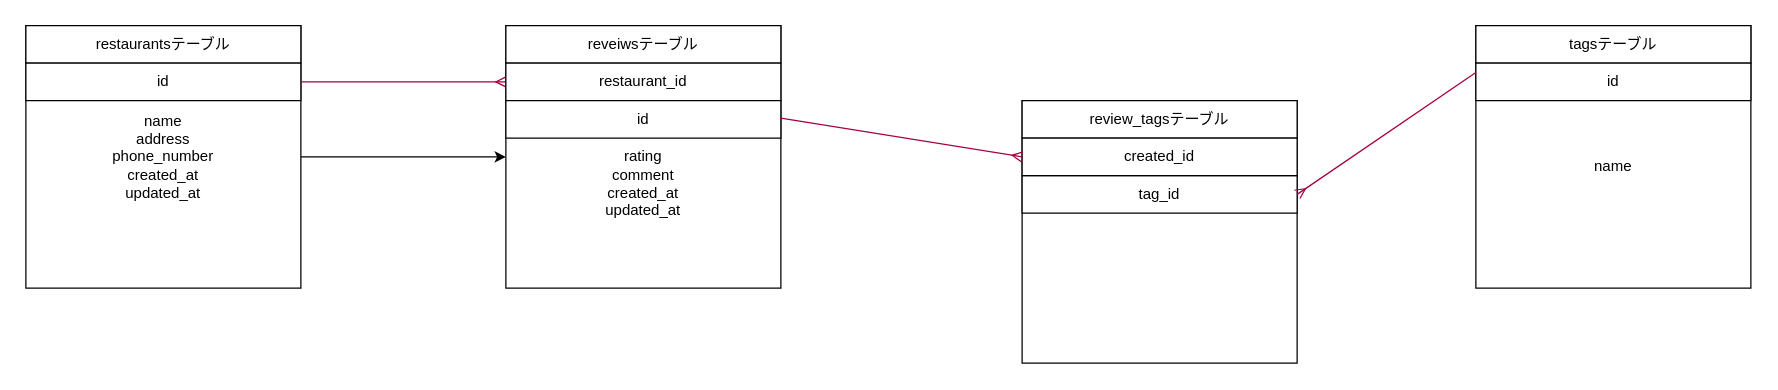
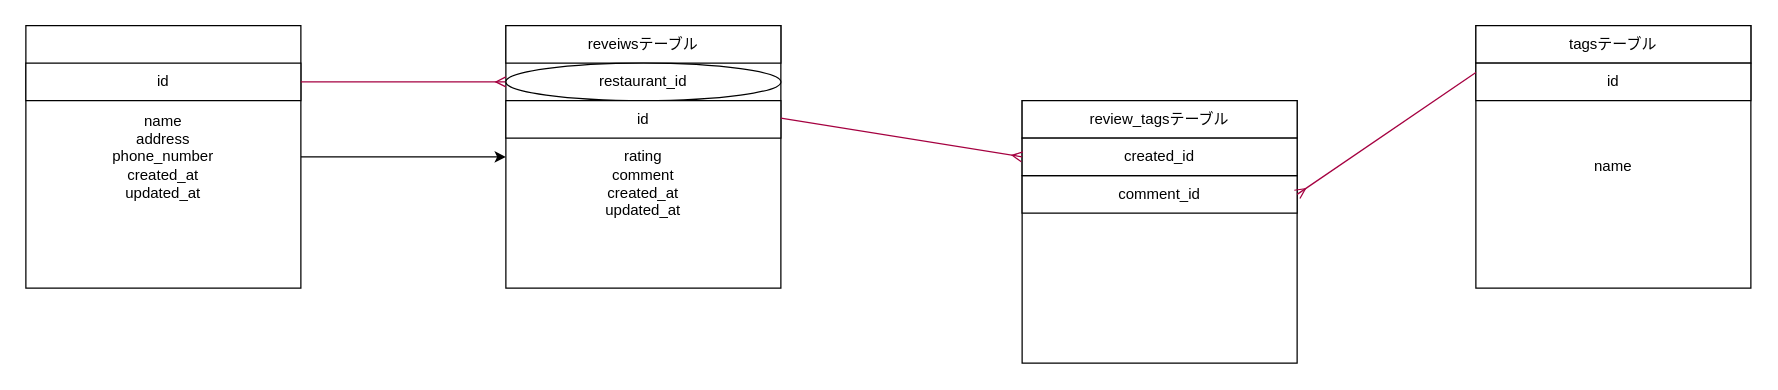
- <mxCell id="4" value="restaurantsテーブル" style="whiteSpace=wrap;html=1;" vertex="1" parent="1"><mxGeometry x="20" y="20" width="220" height="30" as="geometry" /></mxCell>
- <mxCell id="13" value="restaurant_id" style="whiteSpace=wrap;html=1;" vertex="1" parent="1"><mxGeometry x="404" y="50" width="220" height="30" as="geometry" /></mxCell>
+ <mxCell id="13" value="restaurant_id" style="ellipse;whiteSpace=wrap;html=1;" vertex="1" parent="1"><mxGeometry x="404" y="50" width="220" height="30" as="geometry" /></mxCell>
- <mxCell id="16" value="tag_id" style="whiteSpace=wrap;html=1;" vertex="1" parent="1"><mxGeometry x="817" y="140" width="220" height="30" as="geometry" /></mxCell>
+ <mxCell id="16" value="comment_id" style="whiteSpace=wrap;html=1;" vertex="1" parent="1"><mxGeometry x="817" y="140" width="220" height="30" as="geometry" /></mxCell>
